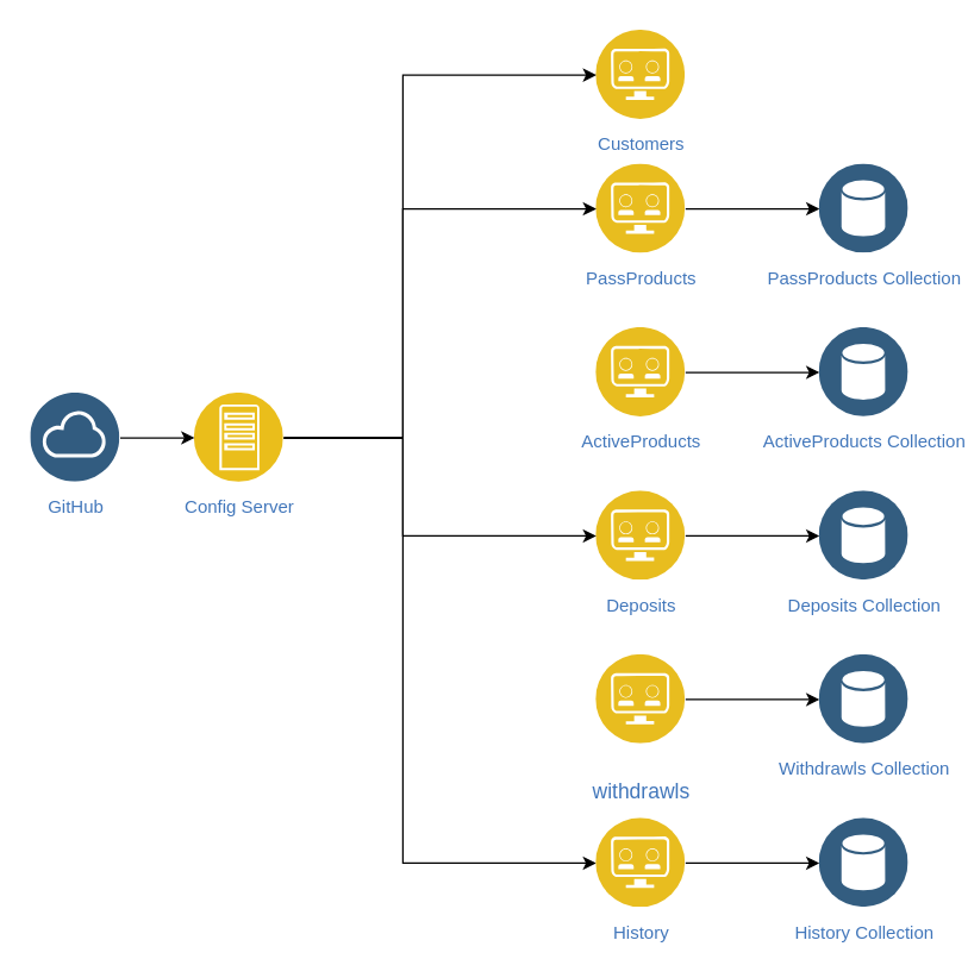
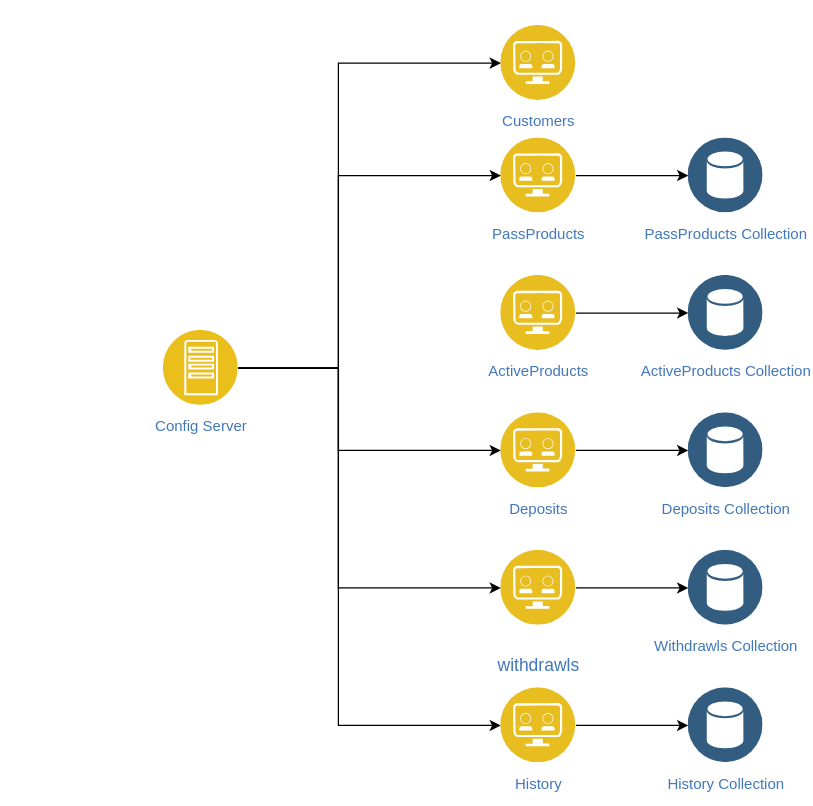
- <mxCell id="19" value="GitHub" style="aspect=fixed;perimeter=ellipsePerimeter;html=1;align=center;shadow=0;dashed=0;fontColor=#4277BB;labelBackgroundColor=#ffffff;fontSize=12;spacingTop=3;image;image=img/lib/ibm/data/cloud.svg;" vertex="1" parent="1"><mxGeometry x="20" y="264" width="60" height="60" as="geometry" /></mxCell>
- <mxCell id="18" style="edgeStyle=orthogonalEdgeStyle;rounded=0;orthogonalLoop=1;jettySize=auto;html=1;exitX=1;exitY=0.5;exitDx=0;exitDy=0;entryX=0;entryY=0.5;entryDx=0;entryDy=0;" edge="1" parent="1" source="19" target="14"><mxGeometry relative="1" as="geometry" /></mxCell>
+ <mxCell id="12" style="edgeStyle=orthogonalEdgeStyle;rounded=0;orthogonalLoop=1;jettySize=auto;html=1;exitX=1;exitY=0.5;exitDx=0;exitDy=0;entryX=0;entryY=0.5;entryDx=0;entryDy=0;" edge="1" parent="1" source="14" target="8"><mxGeometry relative="1" as="geometry"><Array as="points"><mxPoint x="270" y="294" /><mxPoint x="270" y="470" /></Array></mxGeometry></mxCell>
